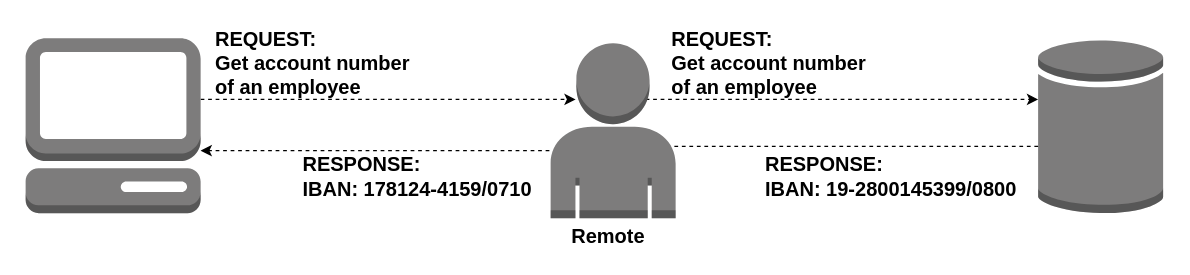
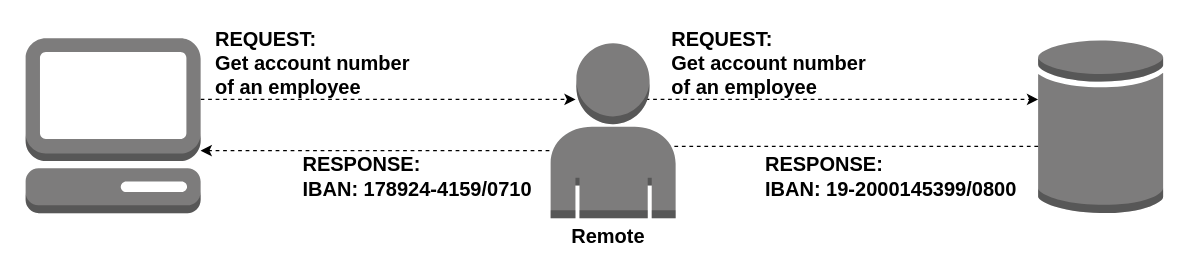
- <mxCell id="10" value="RESPONSE:&lt;br&gt;IBAN:&amp;nbsp;178124-4159/0710" style="text;html=1;align=left;verticalAlign=middle;resizable=0;points=[];;autosize=1;fontSize=16;fontStyle=1" vertex="1" parent="1"><mxGeometry x="240" y="121" width="200" height="40" as="geometry" /></mxCell>
+ <mxCell id="10" value="RESPONSE:&lt;br&gt;IBAN:&amp;nbsp;178924-4159/0710" style="text;html=1;align=left;verticalAlign=middle;resizable=0;points=[];;autosize=1;fontSize=16;fontStyle=1" vertex="1" parent="1"><mxGeometry x="240" y="121" width="200" height="40" as="geometry" /></mxCell>
- <mxCell id="8" value="RESPONSE:&lt;br&gt;IBAN: 19-2800145399/0800" style="text;html=1;align=left;verticalAlign=middle;resizable=0;points=[];;autosize=1;fontSize=16;fontStyle=1" vertex="1" parent="1"><mxGeometry x="610" y="121" width="220" height="40" as="geometry" /></mxCell>
+ <mxCell id="8" value="RESPONSE:&lt;br&gt;IBAN: 19-2000145399/0800" style="text;html=1;align=left;verticalAlign=middle;resizable=0;points=[];;autosize=1;fontSize=16;fontStyle=1" vertex="1" parent="1"><mxGeometry x="610" y="121" width="220" height="40" as="geometry" /></mxCell>
